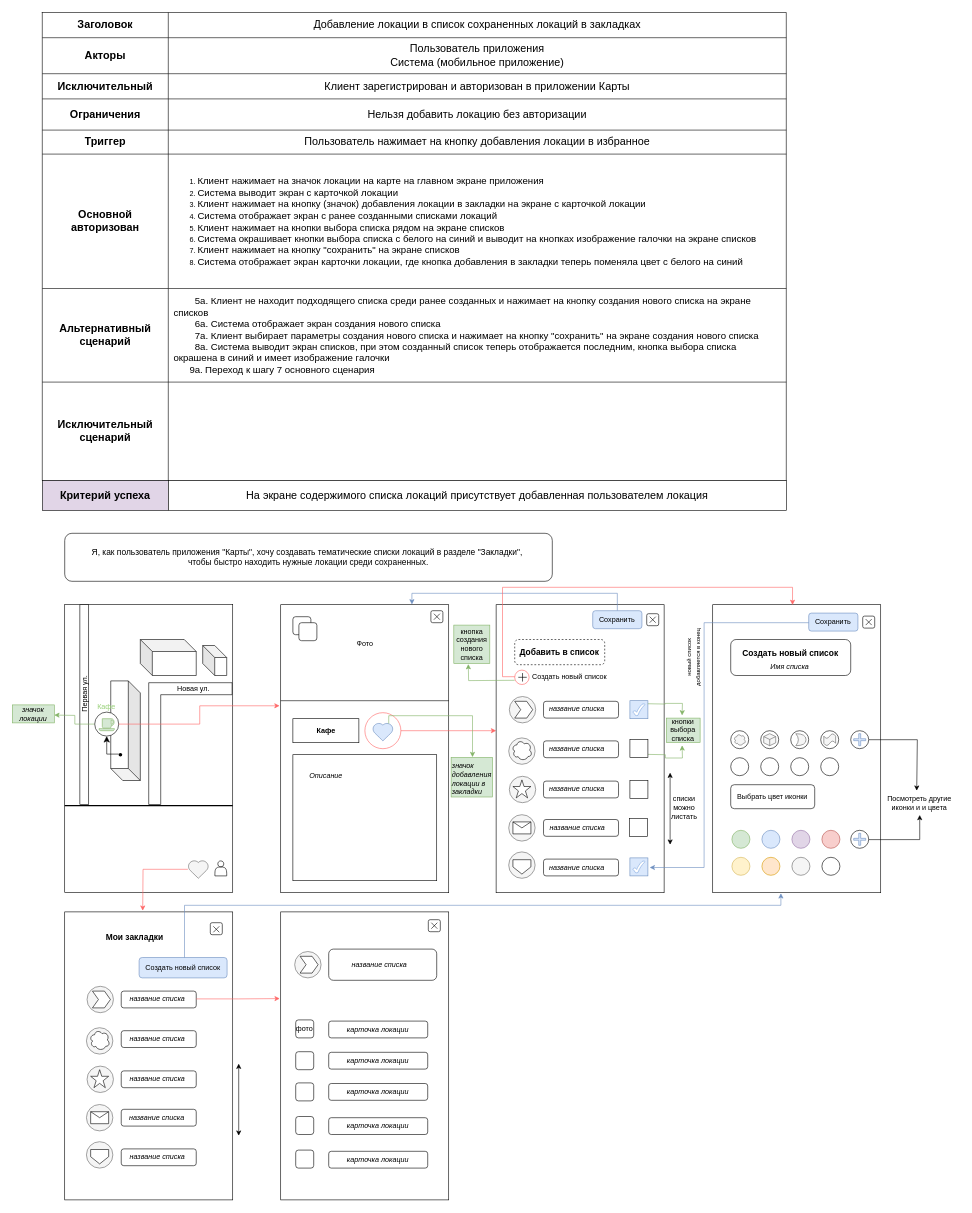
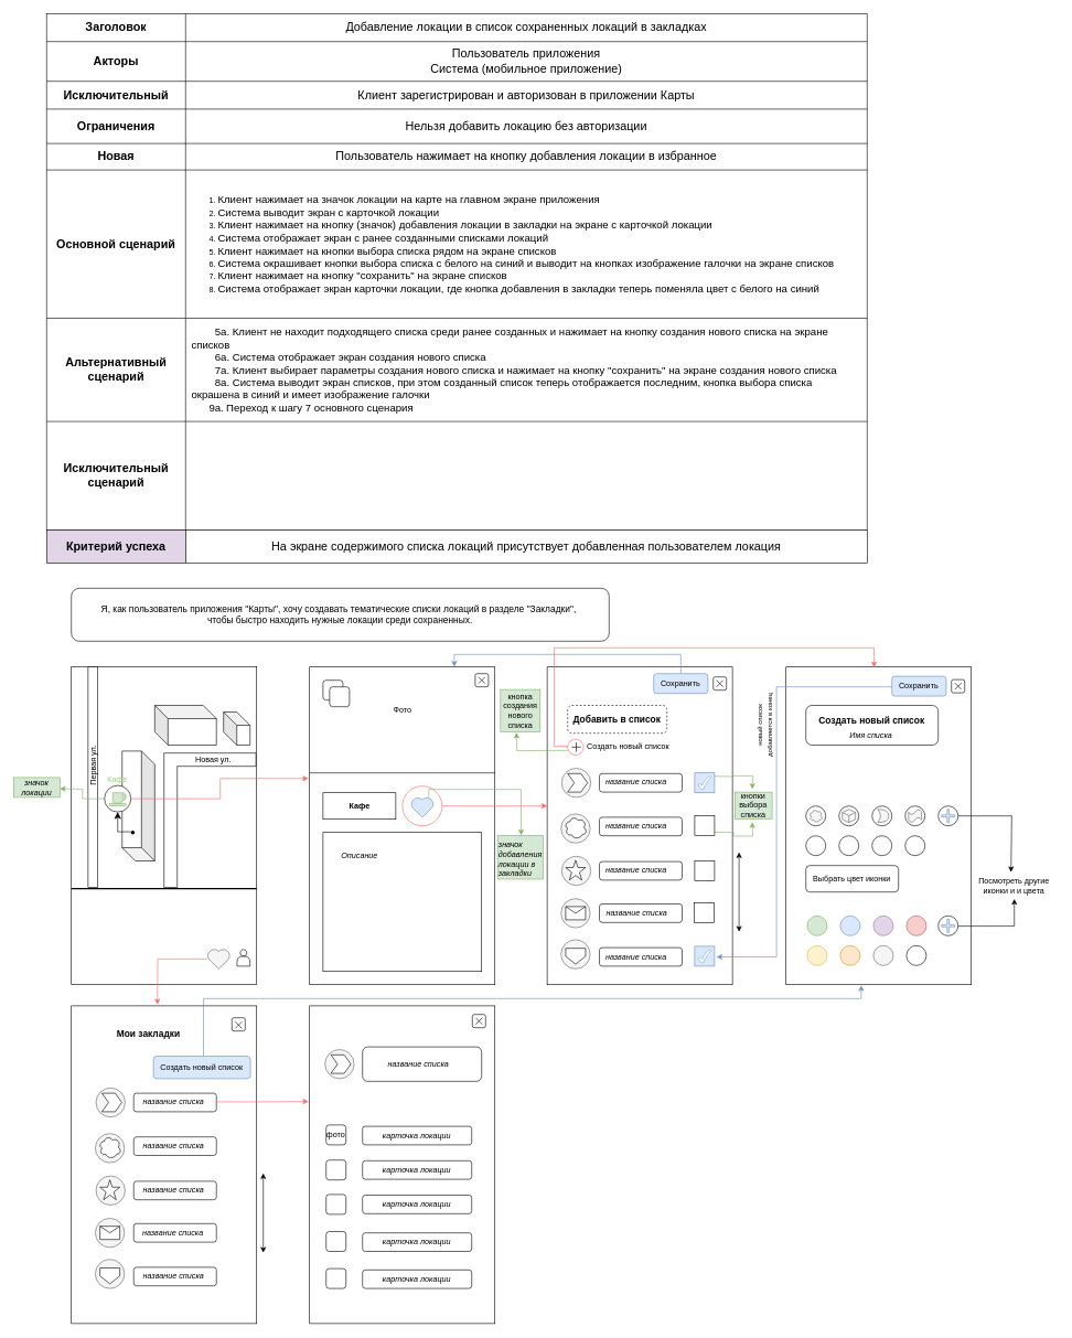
- <mxCell id="16" value="&lt;b&gt;&lt;font style=&quot;font-size: 18px;&quot;&gt;Триггер&lt;/font&gt;&lt;/b&gt;" style="shape=partialRectangle;html=1;whiteSpace=wrap;connectable=0;strokeColor=inherit;overflow=hidden;fillColor=none;top=0;left=0;bottom=0;right=0;pointerEvents=1;" vertex="1" parent="15"><mxGeometry width="210" height="40" as="geometry"><mxRectangle width="210" height="40" as="alternateBounds" /></mxGeometry></mxCell>
+ <mxCell id="16" value="&lt;b&gt;&lt;font style=&quot;font-size: 18px;&quot;&gt;Новая&lt;/font&gt;&lt;/b&gt;" style="shape=partialRectangle;html=1;whiteSpace=wrap;connectable=0;strokeColor=inherit;overflow=hidden;fillColor=none;top=0;left=0;bottom=0;right=0;pointerEvents=1;" vertex="1" parent="15"><mxGeometry width="210" height="40" as="geometry"><mxRectangle width="210" height="40" as="alternateBounds" /></mxGeometry></mxCell>
- <mxCell id="19" value="&lt;b&gt;&lt;font style=&quot;font-size: 18px;&quot;&gt;Основной авторизован&lt;/font&gt;&lt;/b&gt;" style="shape=partialRectangle;html=1;whiteSpace=wrap;connectable=0;strokeColor=inherit;overflow=hidden;fillColor=none;top=0;left=0;bottom=0;right=0;pointerEvents=1;" vertex="1" parent="18"><mxGeometry width="210" height="224" as="geometry"><mxRectangle width="210" height="224" as="alternateBounds" /></mxGeometry></mxCell>
+ <mxCell id="19" value="&lt;b&gt;&lt;font style=&quot;font-size: 18px;&quot;&gt;Основной сценарий&lt;/font&gt;&lt;/b&gt;" style="shape=partialRectangle;html=1;whiteSpace=wrap;connectable=0;strokeColor=inherit;overflow=hidden;fillColor=none;top=0;left=0;bottom=0;right=0;pointerEvents=1;" vertex="1" parent="18"><mxGeometry width="210" height="224" as="geometry"><mxRectangle width="210" height="224" as="alternateBounds" /></mxGeometry></mxCell>
- <mxCell id="104" value="списки&lt;div&gt;можно листать&lt;/div&gt;" style="text;html=1;align=center;verticalAlign=middle;whiteSpace=wrap;rounded=0;fillOpacity=100;" vertex="1" parent="1"><mxGeometry x="1110.36" y="1330" width="60" height="30" as="geometry" /></mxCell>
